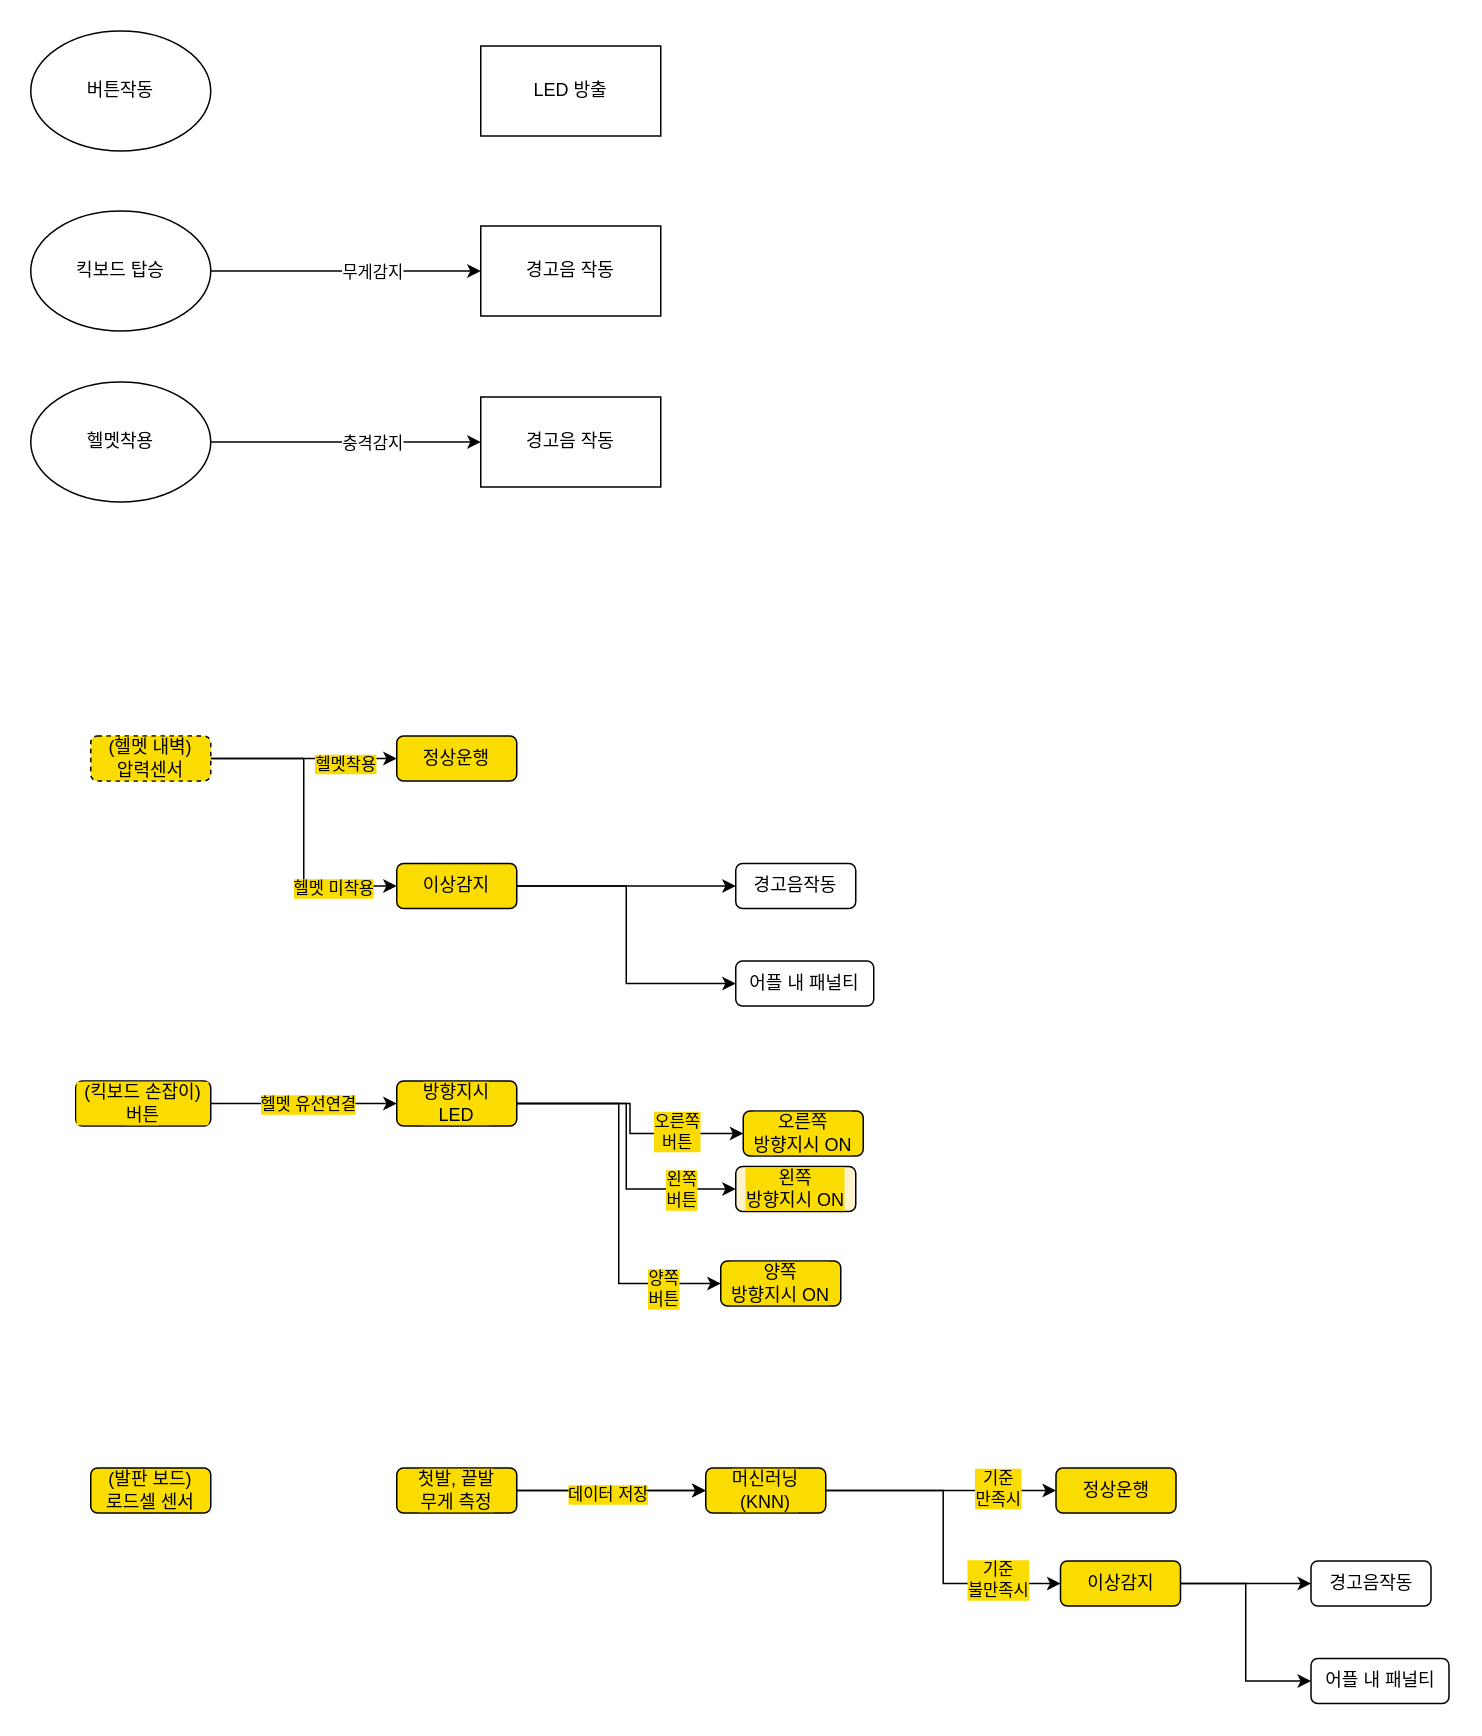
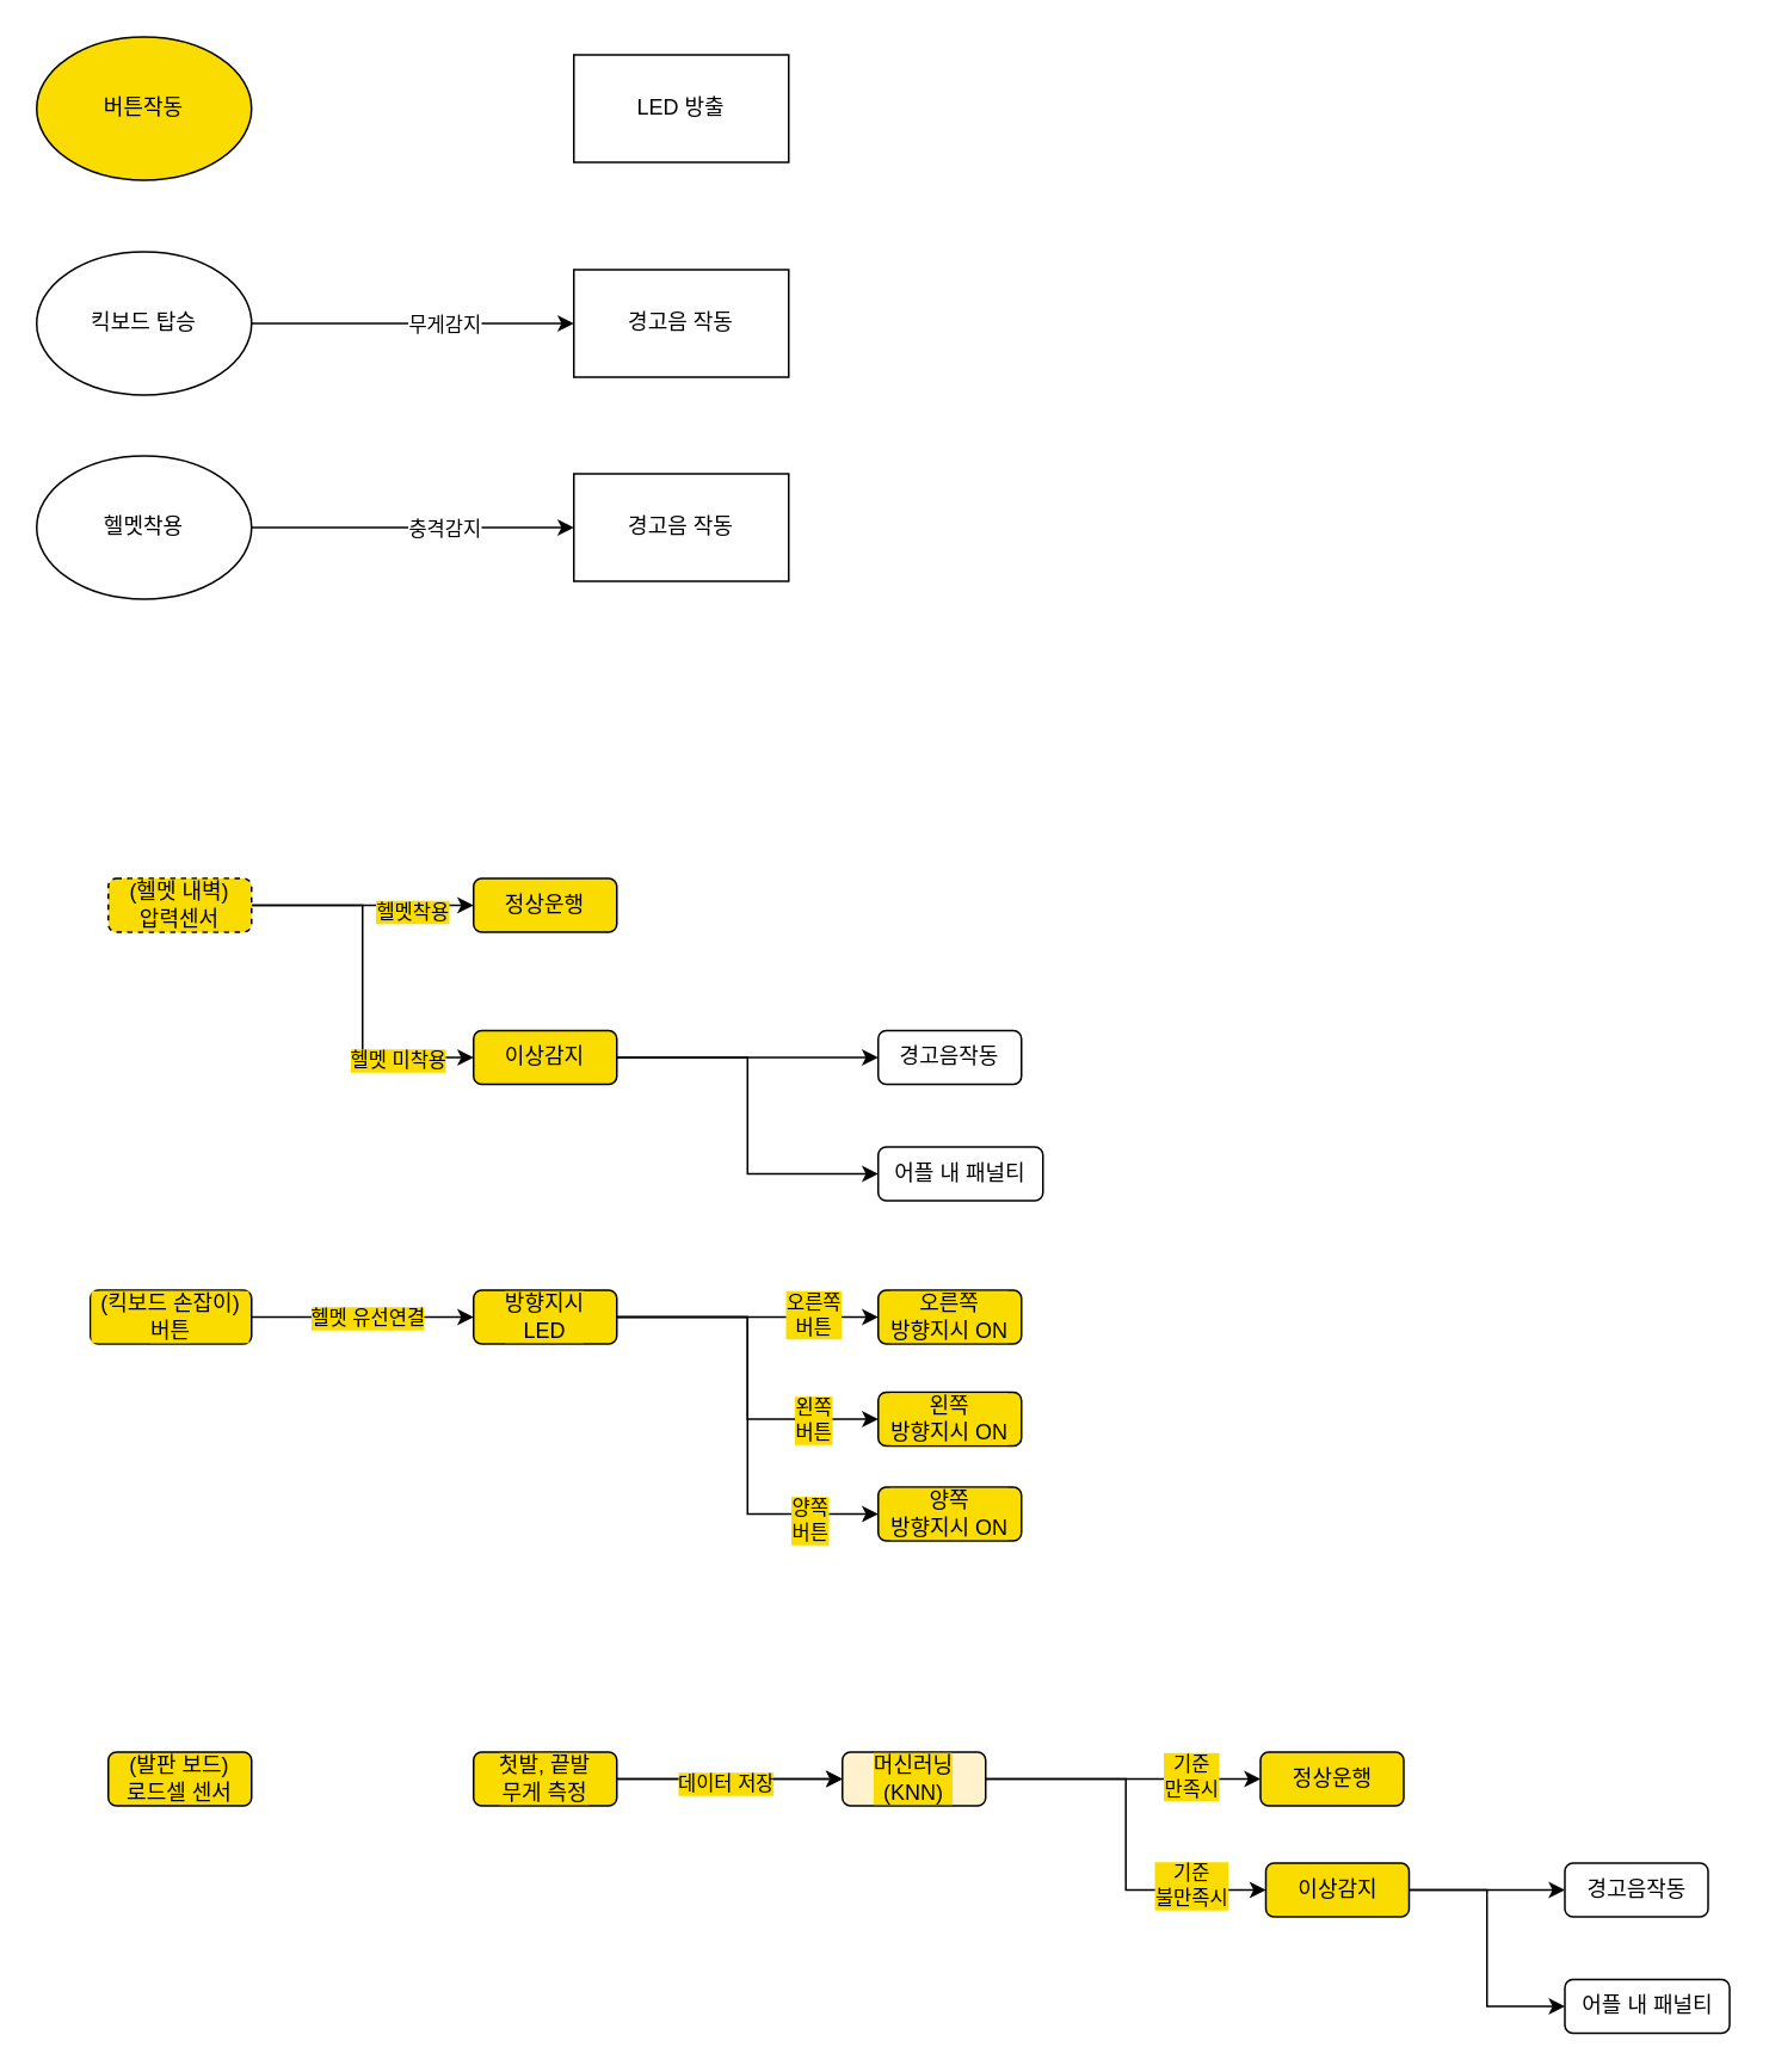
- <mxCell id="2" value="버튼작동" style="ellipse;whiteSpace=wrap;html=1;" parent="1" vertex="1"><mxGeometry width="120" height="80" as="geometry" x="20" y="20" /></mxCell>
+ <mxCell id="2" value="버튼작동" style="ellipse;whiteSpace=wrap;html=1;fillColor=#fadc00;" parent="1" vertex="1"><mxGeometry width="120" height="80" as="geometry" x="20" y="20" /></mxCell>
- <mxCell id="36" value="오른쪽 &lt;br&gt;방향지시 ON" style="rounded=1;whiteSpace=wrap;html=1;labelBackgroundColor=#fadc00;fillColor=#fadc00;" parent="1" vertex="1"><mxGeometry x="495" y="740" width="80" height="30" as="geometry" /></mxCell>
+ <mxCell id="36" value="오른쪽 &lt;br&gt;방향지시 ON" style="rounded=1;whiteSpace=wrap;html=1;labelBackgroundColor=#fadc00;fillColor=#fadc00;" parent="1" vertex="1"><mxGeometry x="490" y="720" width="80" height="30" as="geometry" /></mxCell>
- <mxCell id="37" value="왼쪽&lt;br&gt;방향지시 ON" style="rounded=1;whiteSpace=wrap;html=1;labelBackgroundColor=#fadc00;fillColor=#fff2cc;" parent="1" vertex="1"><mxGeometry x="490" y="777" width="80" height="30" as="geometry" /></mxCell>
+ <mxCell id="37" value="왼쪽&lt;br&gt;방향지시 ON" style="rounded=1;whiteSpace=wrap;html=1;labelBackgroundColor=#fadc00;fillColor=#fadc00;" parent="1" vertex="1"><mxGeometry x="490" y="777" width="80" height="30" as="geometry" /></mxCell>
- <mxCell id="42" value="양쪽&lt;br&gt;방향지시 ON" style="rounded=1;whiteSpace=wrap;html=1;labelBackgroundColor=#fadc00;fillColor=#FADC00;" vertex="1" parent="1"><mxGeometry x="480" y="840" width="80" height="30" as="geometry" /></mxCell>
+ <mxCell id="42" value="양쪽&lt;br&gt;방향지시 ON" style="rounded=1;whiteSpace=wrap;html=1;labelBackgroundColor=#fadc00;fillColor=#FADC00;" vertex="1" parent="1"><mxGeometry x="490" y="830" width="80" height="30" as="geometry" /></mxCell>
- <mxCell id="51" value="머신러닝&lt;br&gt;(KNN)" style="rounded=1;whiteSpace=wrap;html=1;labelBackgroundColor=#FADC00;fillColor=#FADC00;" vertex="1" parent="1"><mxGeometry x="470" y="978" width="80" height="30" as="geometry" /></mxCell>
+ <mxCell id="51" value="머신러닝&lt;br&gt;(KNN)" style="rounded=1;whiteSpace=wrap;html=1;labelBackgroundColor=#FADC00;fillColor=#fff2cc;" vertex="1" parent="1"><mxGeometry x="470" y="978" width="80" height="30" as="geometry" /></mxCell>
